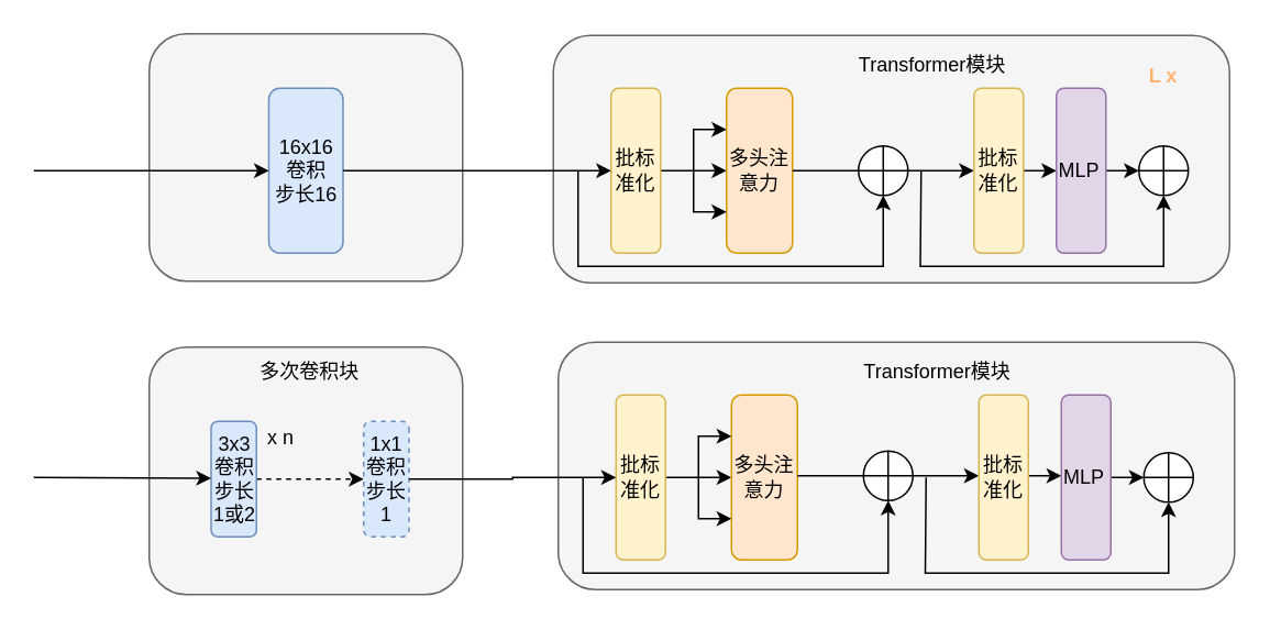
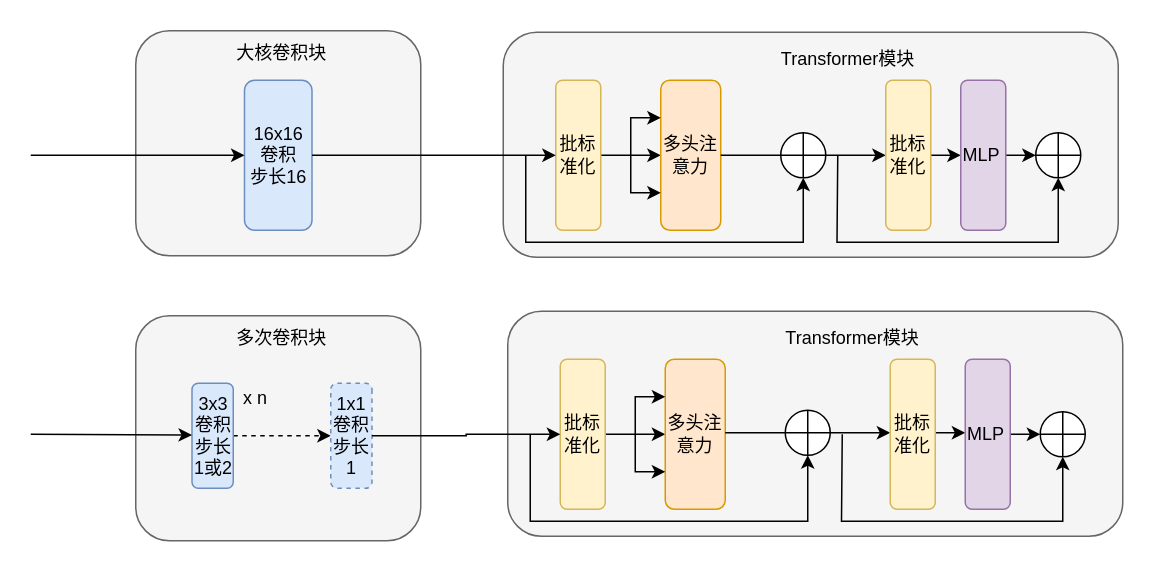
+ <mxCell id="4" value="大核卷积块" style="text;html=1;align=center;verticalAlign=middle;whiteSpace=wrap;rounded=0;" vertex="1" parent="1"><mxGeometry x="150" y="20" width="75" height="30" as="geometry" /></mxCell>
- <mxCell id="31" value="&lt;font color=&quot;#ffb570&quot;&gt;&lt;b&gt;L x&lt;/b&gt;&lt;/font&gt;" style="text;html=1;align=center;verticalAlign=middle;whiteSpace=wrap;rounded=0;" vertex="1" parent="1"><mxGeometry x="675" y="31" width="60" height="30" as="geometry" /></mxCell>
